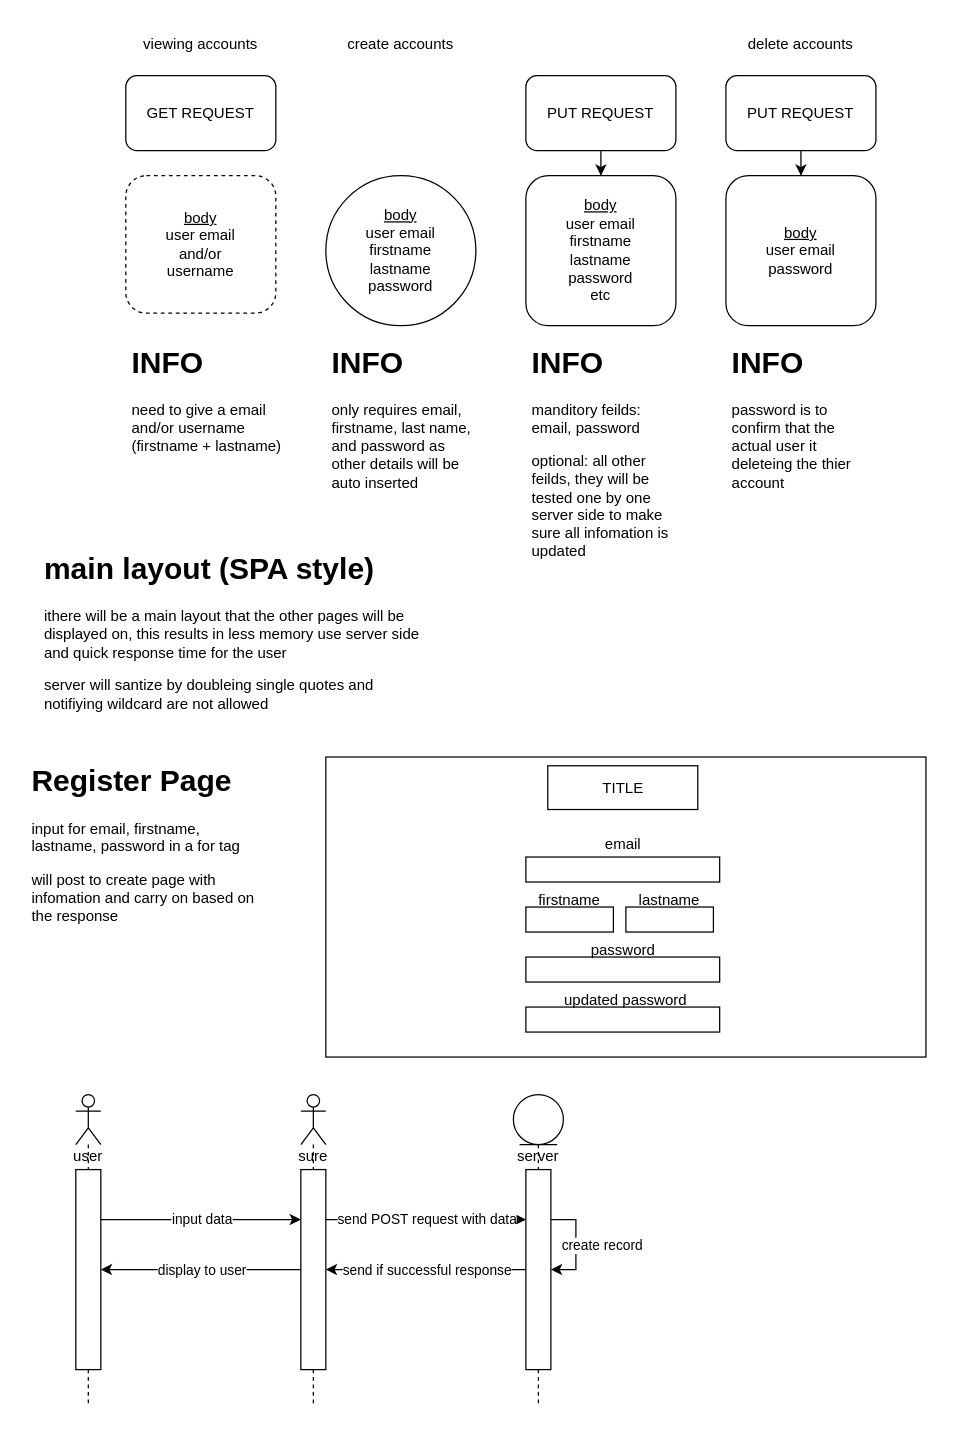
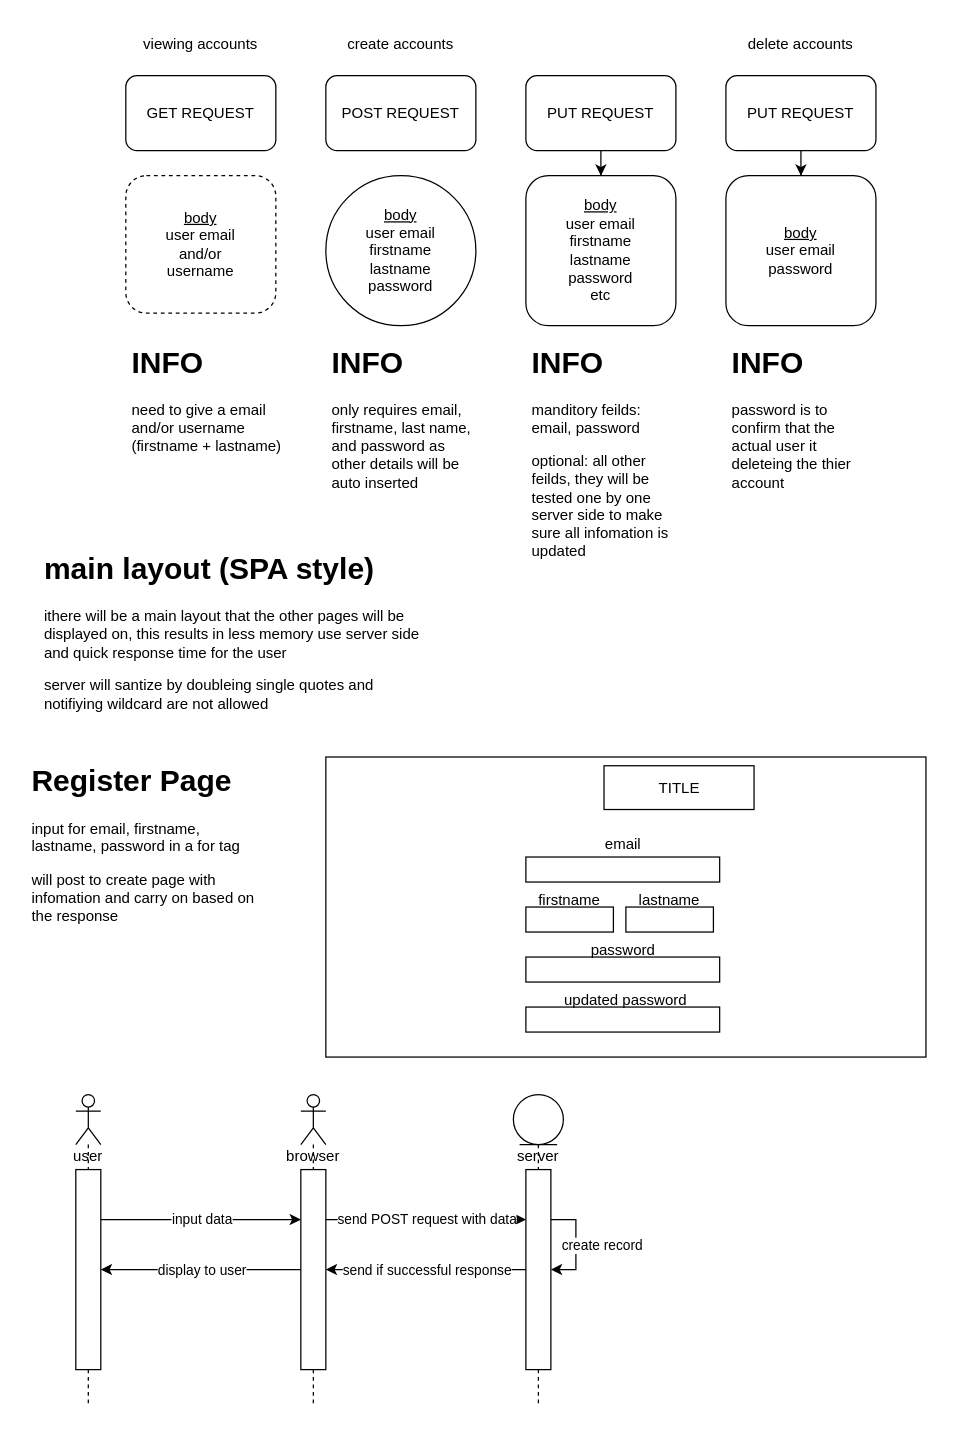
+ <mxCell id="6" value="POST REQUEST" style="rounded=1;whiteSpace=wrap;html=1;" vertex="1" parent="1"><mxGeometry x="260" y="60" width="120" height="60" as="geometry" /></mxCell>
- <mxCell id="31" value="TITLE" style="rounded=0;whiteSpace=wrap;html=1;" vertex="1" parent="1"><mxGeometry x="437.5" y="612" width="120" height="35" as="geometry" /></mxCell>
+ <mxCell id="31" value="TITLE" style="rounded=0;whiteSpace=wrap;html=1;" vertex="1" parent="1"><mxGeometry x="482.5" y="612" width="120" height="35" as="geometry" /></mxCell>
- <mxCell id="37" value="sure" style="shape=umlLifeline;participant=umlActor;perimeter=lifelinePerimeter;whiteSpace=wrap;html=1;container=1;collapsible=0;recursiveResize=0;verticalAlign=top;spacingTop=36;outlineConnect=0;" vertex="1" parent="1"><mxGeometry x="240" y="875" width="20" height="250" as="geometry" /></mxCell>
+ <mxCell id="37" value="browser" style="shape=umlLifeline;participant=umlActor;perimeter=lifelinePerimeter;whiteSpace=wrap;html=1;container=1;collapsible=0;recursiveResize=0;verticalAlign=top;spacingTop=36;outlineConnect=0;" vertex="1" parent="1"><mxGeometry x="240" y="875" width="20" height="250" as="geometry" /></mxCell>
